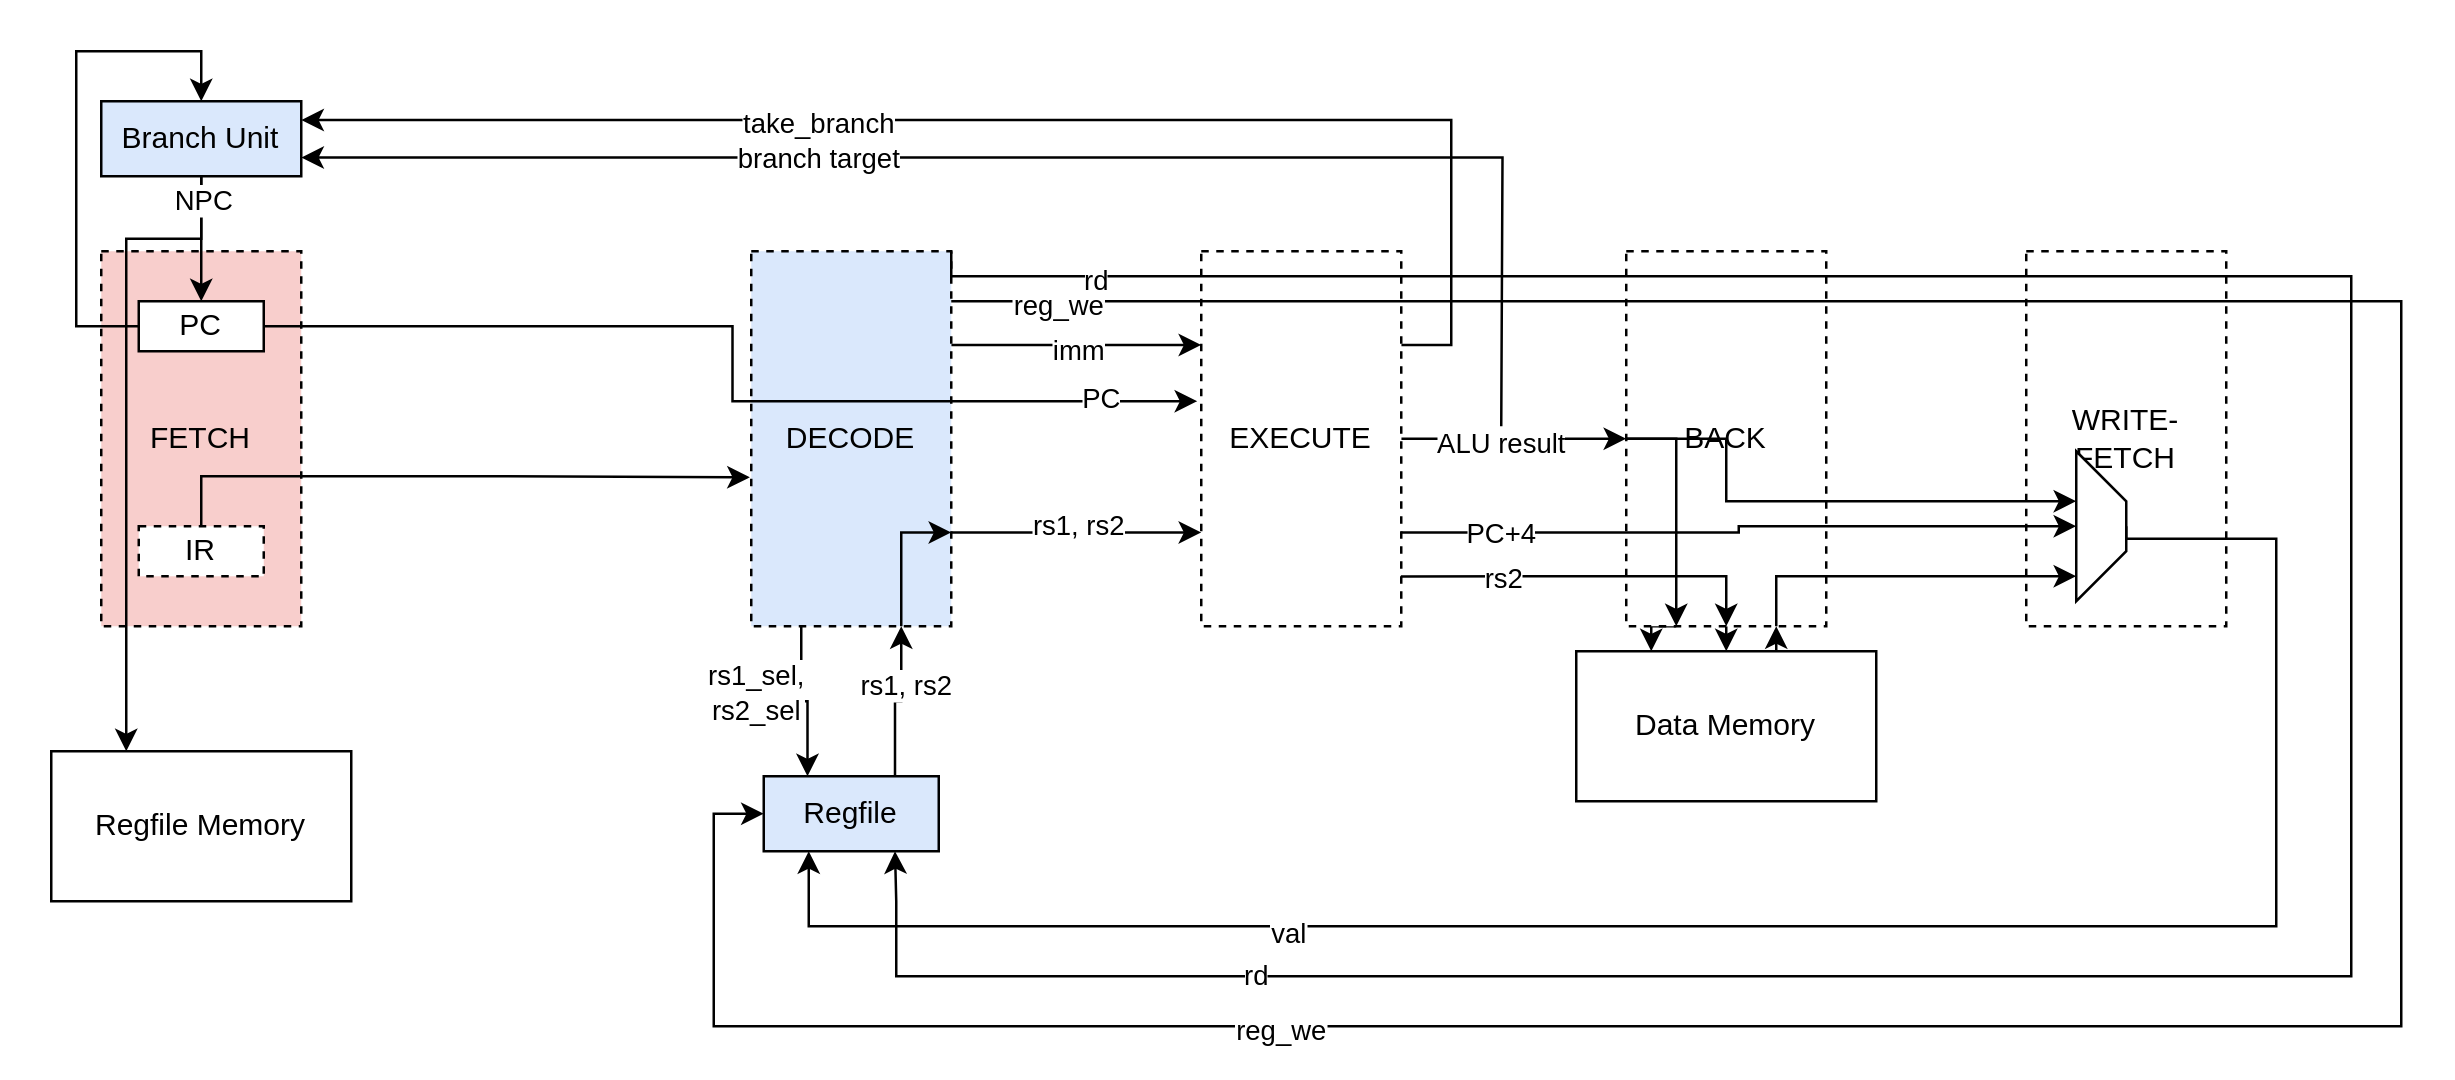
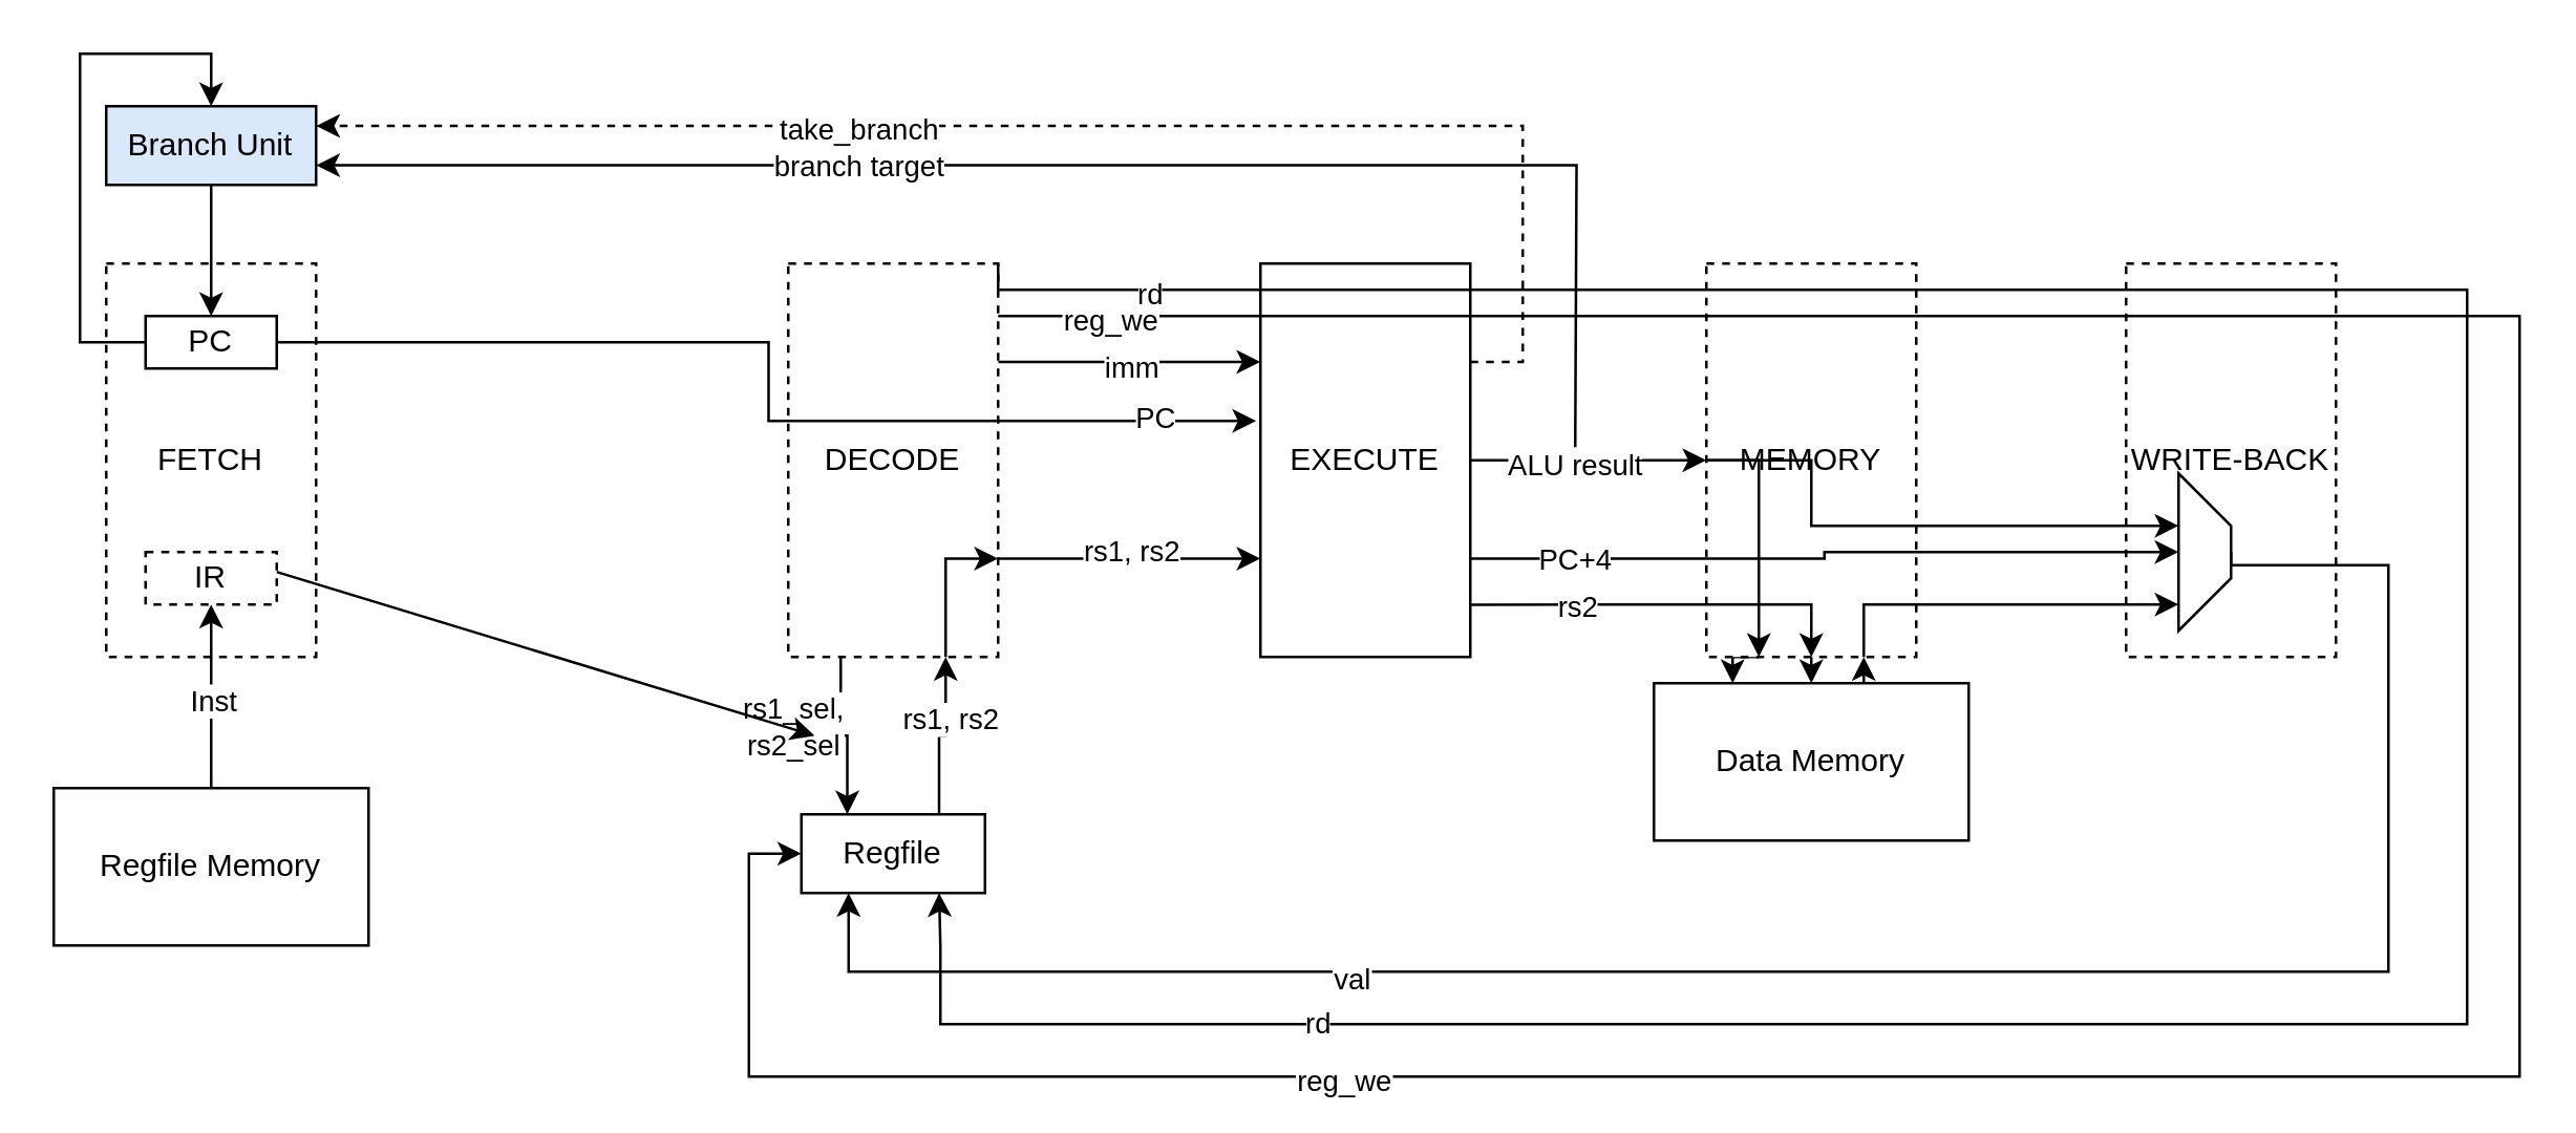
- <mxCell id="7" style="edgeStyle=orthogonalEdgeStyle;rounded=0;orthogonalLoop=1;jettySize=auto;html=1;exitX=1;exitY=0.25;exitDx=0;exitDy=0;entryX=1;entryY=0.25;entryDx=0;entryDy=0;startArrow=none;startFill=0;" parent="1" source="11" target="34" edge="1"><mxGeometry relative="1" as="geometry" /></mxCell>
+ <mxCell id="7" style="edgeStyle=orthogonalEdgeStyle;rounded=0;orthogonalLoop=1;jettySize=auto;html=1;exitX=1;exitY=0.25;exitDx=0;exitDy=0;entryX=1;entryY=0.25;entryDx=0;entryDy=0;startArrow=none;startFill=0;dashed=1;" parent="1" source="11" target="34" edge="1"><mxGeometry relative="1" as="geometry" /></mxCell>
- <mxCell id="2" value="FETCH" style="rounded=0;whiteSpace=wrap;html=1;dashed=1;fillColor=#f8cecc;" parent="1" vertex="1"><mxGeometry x="40" y="100" width="80" height="150" as="geometry" /></mxCell>
+ <mxCell id="2" value="FETCH" style="rounded=0;whiteSpace=wrap;html=1;dashed=1;" parent="1" vertex="1"><mxGeometry x="40" y="100" width="80" height="150" as="geometry" /></mxCell>
- <mxCell id="6" value="DECODE" style="rounded=0;whiteSpace=wrap;html=1;dashed=1;fillColor=#dae8fc;" parent="1" vertex="1"><mxGeometry x="300" y="100" width="80" height="150" as="geometry" /></mxCell>
+ <mxCell id="6" value="DECODE" style="rounded=0;whiteSpace=wrap;html=1;dashed=1;" parent="1" vertex="1"><mxGeometry x="300" y="100" width="80" height="150" as="geometry" /></mxCell>
- <mxCell id="11" value="EXECUTE" style="rounded=0;whiteSpace=wrap;html=1;dashed=1;" parent="1" vertex="1"><mxGeometry x="480" y="100" width="80" height="150" as="geometry" /></mxCell>
+ <mxCell id="11" value="EXECUTE" style="rounded=0;whiteSpace=wrap;html=1;dashed=0;" parent="1" vertex="1"><mxGeometry x="480" y="100" width="80" height="150" as="geometry" /></mxCell>
- <mxCell id="16" value="BACK" style="rounded=0;whiteSpace=wrap;html=1;dashed=1;" parent="1" vertex="1"><mxGeometry x="650" y="100" width="80" height="150" as="geometry" /></mxCell>
+ <mxCell id="16" value="MEMORY" style="rounded=0;whiteSpace=wrap;html=1;dashed=1;" parent="1" vertex="1"><mxGeometry x="650" y="100" width="80" height="150" as="geometry" /></mxCell>
- <mxCell id="17" value="WRITE-FETCH" style="rounded=0;whiteSpace=wrap;html=1;dashed=1;" parent="1" vertex="1"><mxGeometry x="810" y="100" width="80" height="150" as="geometry" /></mxCell>
+ <mxCell id="17" value="WRITE-BACK" style="rounded=0;whiteSpace=wrap;html=1;dashed=1;" parent="1" vertex="1"><mxGeometry x="810" y="100" width="80" height="150" as="geometry" /></mxCell>
- <mxCell id="57" style="edgeStyle=orthogonalEdgeStyle;rounded=0;orthogonalLoop=1;jettySize=auto;html=1;exitX=0.5;exitY=0;exitDx=0;exitDy=0;entryX=-0.007;entryY=0.603;entryDx=0;entryDy=0;entryPerimeter=0;startArrow=none;startFill=0;endArrow=classic;endFill=1;" edge="1" parent="1" source="58" target="6"><mxGeometry relative="1" as="geometry" /></mxCell>
+ <mxCell id="57" style="edgeStyle=orthogonalEdgeStyle;rounded=0;orthogonalLoop=1;jettySize=auto;html=1;exitX=0.5;exitY=0;exitDx=0;exitDy=0;startArrow=none;startFill=0;endArrow=classic;endFill=1;" edge="1" parent="1" source="58" target="49"><mxGeometry relative="1" as="geometry" /></mxCell>
- <mxCell id="32" style="edgeStyle=orthogonalEdgeStyle;rounded=0;orthogonalLoop=1;jettySize=auto;html=1;exitX=0.5;exitY=1;exitDx=0;exitDy=0;entryX=0.25;entryY=0;entryDx=0;entryDy=0;startArrow=none;startFill=0;endArrow=classic;endFill=1;" edge="1" parent="1" source="34" target="20"><mxGeometry relative="1" as="geometry"><Array as="points"><mxPoint x="80" y="95" /><mxPoint x="50" y="95" /></Array></mxGeometry></mxCell>
- <mxCell id="33" value="NPC" style="edgeLabel;html=1;align=center;verticalAlign=middle;resizable=0;points=[];" vertex="1" connectable="0" parent="32"><mxGeometry x="-0.907" relative="1" as="geometry"><mxPoint y="-2.07" as="offset" /></mxGeometry></mxCell>
+ <mxCell id="18" style="edgeStyle=orthogonalEdgeStyle;rounded=0;orthogonalLoop=1;jettySize=auto;html=1;exitX=0.5;exitY=0;exitDx=0;exitDy=0;entryX=0.5;entryY=1;entryDx=0;entryDy=0;" parent="1" source="20" target="58" edge="1"><mxGeometry relative="1" as="geometry" /></mxCell>
+ <mxCell id="19" value="Inst" style="edgeLabel;html=1;align=center;verticalAlign=middle;resizable=0;points=[];" parent="18" vertex="1" connectable="0"><mxGeometry x="0.333" y="-1" relative="1" as="geometry"><mxPoint x="-1" y="13.14" as="offset" /></mxGeometry></mxCell>
- <mxCell id="28" value="Regfile" style="rounded=0;whiteSpace=wrap;html=1;fillColor=#dae8fc;" parent="1" vertex="1"><mxGeometry x="305" y="310" width="70" height="30" as="geometry" /></mxCell>
+ <mxCell id="28" value="Regfile" style="rounded=0;whiteSpace=wrap;html=1;" parent="1" vertex="1"><mxGeometry x="305" y="310" width="70" height="30" as="geometry" /></mxCell>
